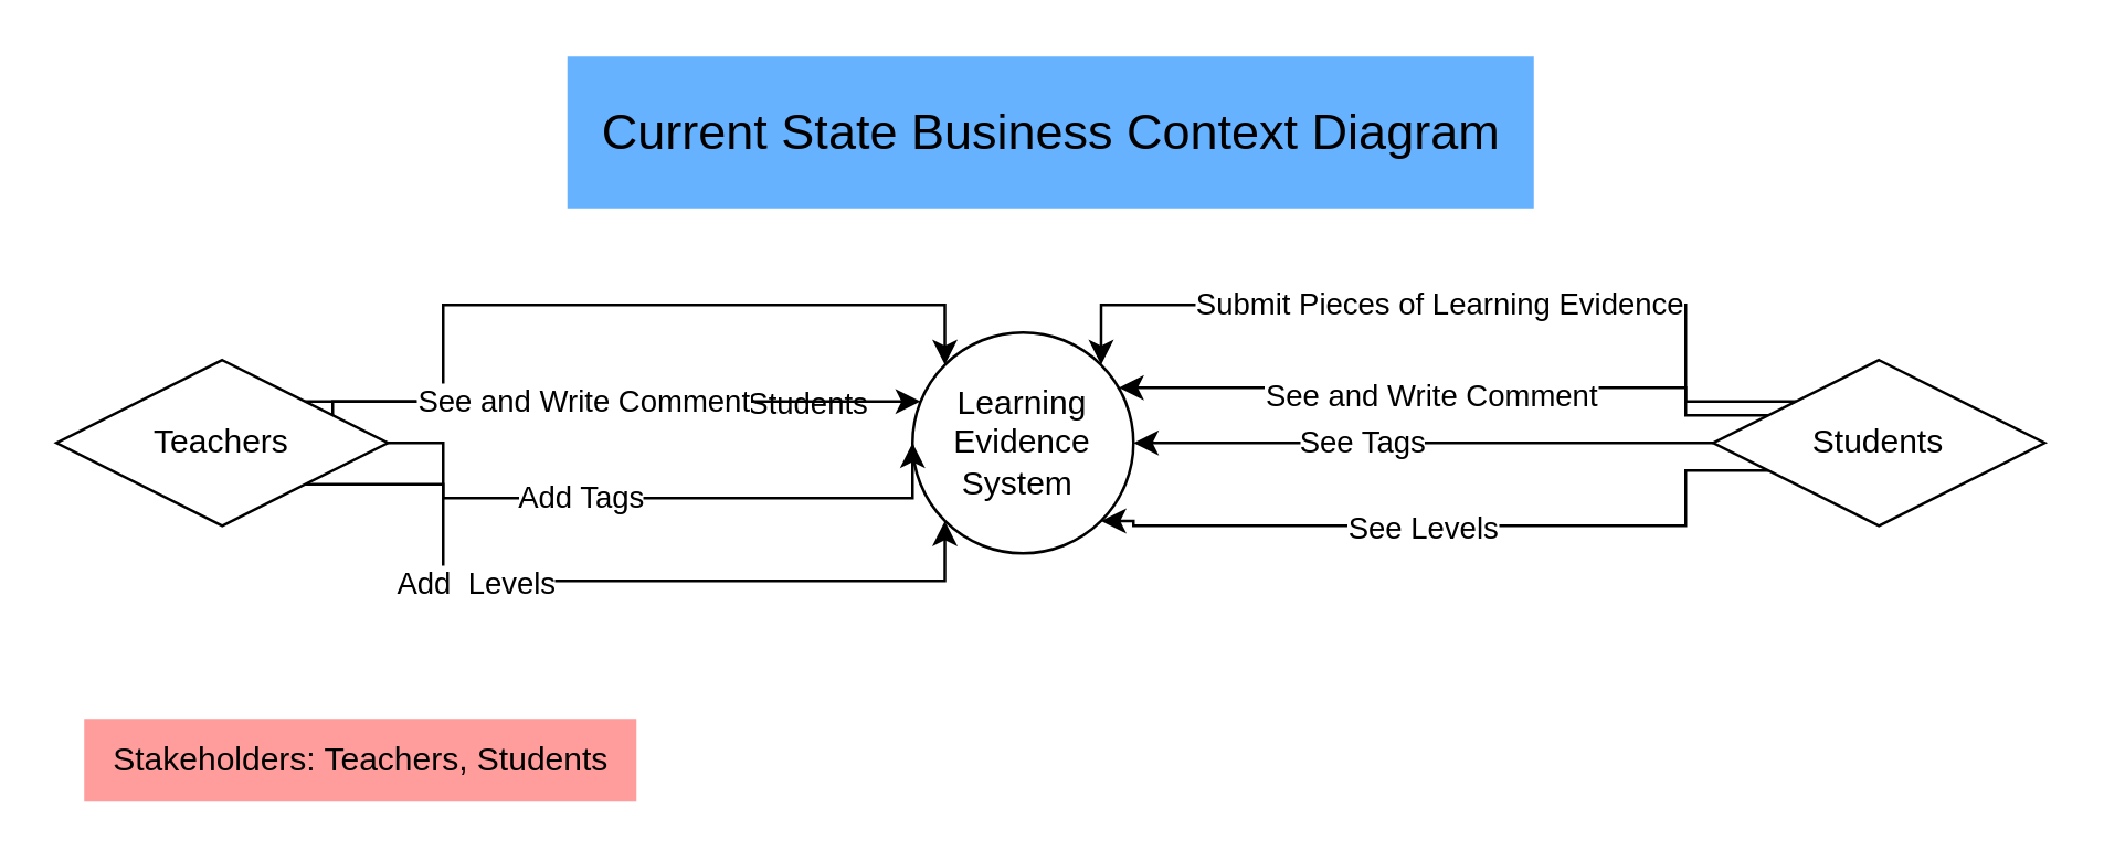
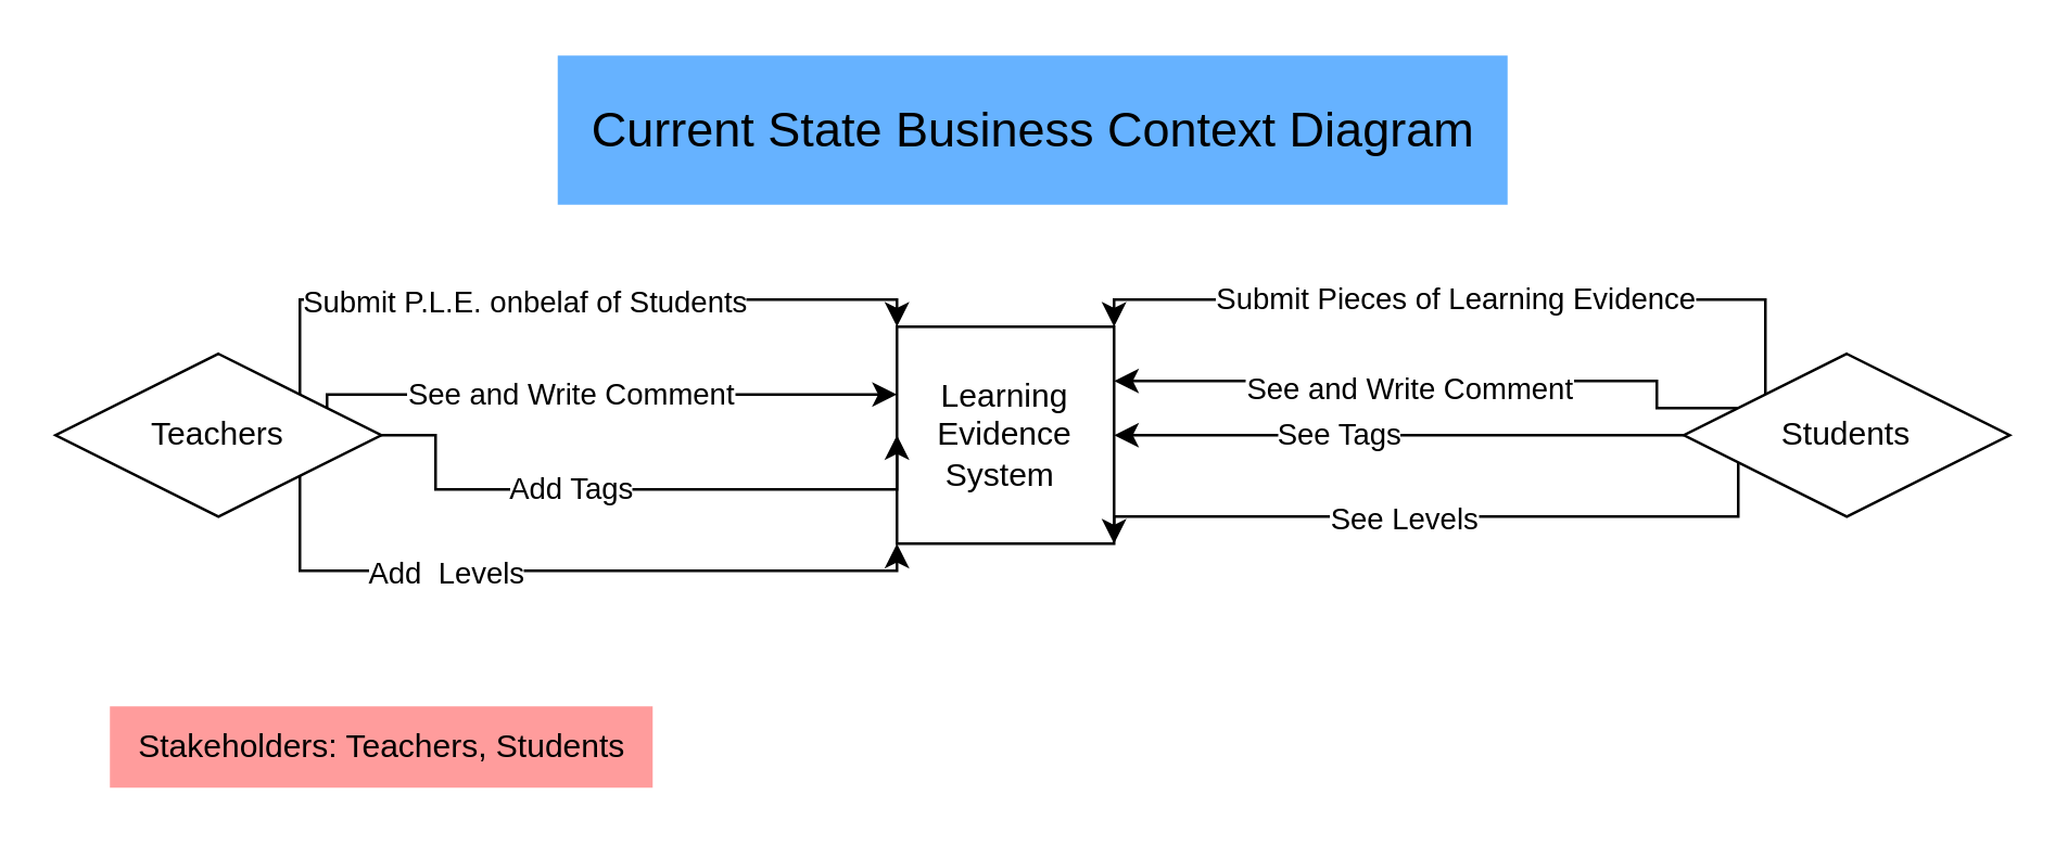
- <mxCell id="2" value="Learning Evidence System&amp;nbsp;" style="ellipse;whiteSpace=wrap;html=1;aspect=fixed;" vertex="1" parent="1"><mxGeometry x="330" y="120" width="80" height="80" as="geometry" /></mxCell>
+ <mxCell id="2" value="Learning Evidence System&amp;nbsp;" style="whiteSpace=wrap;html=1;aspect=fixed;rounded=0;" vertex="1" parent="1"><mxGeometry x="330" y="120" width="80" height="80" as="geometry" /></mxCell>
- <mxCell id="22" value="Stakeholders: Teachers, Students" style="text;html=1;align=center;verticalAlign=middle;resizable=0;points=[];autosize=1;strokeColor=none;fillColor=#FF9C9C;" vertex="1" parent="1"><mxGeometry x="30" y="260" width="200" height="30" as="geometry" /></mxCell>
+ <mxCell id="22" value="Stakeholders: Teachers, Students" style="text;html=1;align=center;verticalAlign=middle;resizable=0;points=[];autosize=1;strokeColor=none;fillColor=#FF9C9C;" vertex="1" parent="1"><mxGeometry x="40" y="260" width="200" height="30" as="geometry" /></mxCell>
